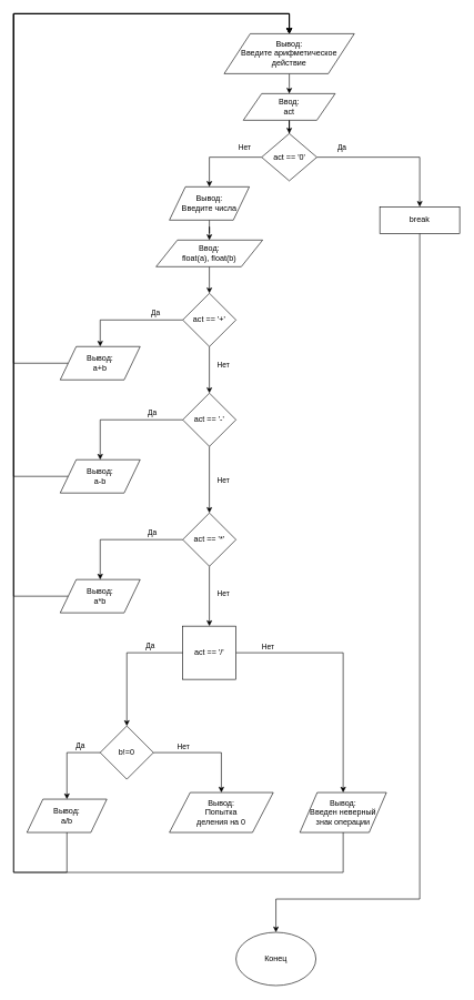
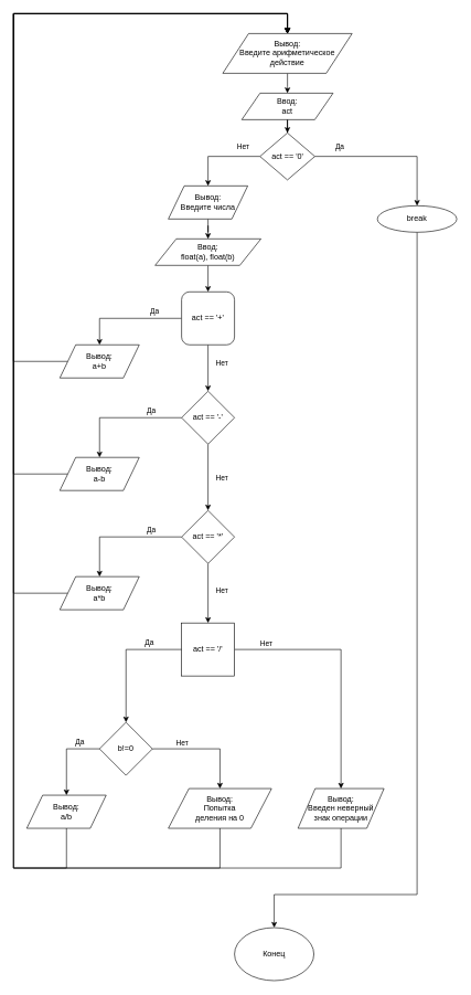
- <mxCell id="7" value="break" style="rounded=0;whiteSpace=wrap;html=1;" parent="1" vertex="1"><mxGeometry x="570" y="310" width="120" height="40" as="geometry" /></mxCell>
+ <mxCell id="7" value="break" style="ellipse;whiteSpace=wrap;html=1;" parent="1" vertex="1"><mxGeometry x="570" y="310" width="120" height="40" as="geometry" /></mxCell>
- <mxCell id="11" value="act == '+'" style="rhombus;whiteSpace=wrap;html=1;" parent="1" vertex="1"><mxGeometry x="274" y="440" width="80" height="80" as="geometry" /></mxCell>
+ <mxCell id="11" value="act == '+'" style="whiteSpace=wrap;html=1;rounded=1;" parent="1" vertex="1"><mxGeometry x="274" y="440" width="80" height="80" as="geometry" /></mxCell>
+ <mxCell id="28" style="edgeStyle=orthogonalEdgeStyle;rounded=0;orthogonalLoop=1;jettySize=auto;html=1;entryX=0.5;entryY=0;entryDx=0;entryDy=0;" parent="1" source="29" target="3" edge="1"><mxGeometry relative="1" as="geometry"><Array as="points"><mxPoint x="332" y="1310" /><mxPoint x="20" y="1310" /><mxPoint x="20" y="20" /><mxPoint x="434" y="20" /></Array></mxGeometry></mxCell>
